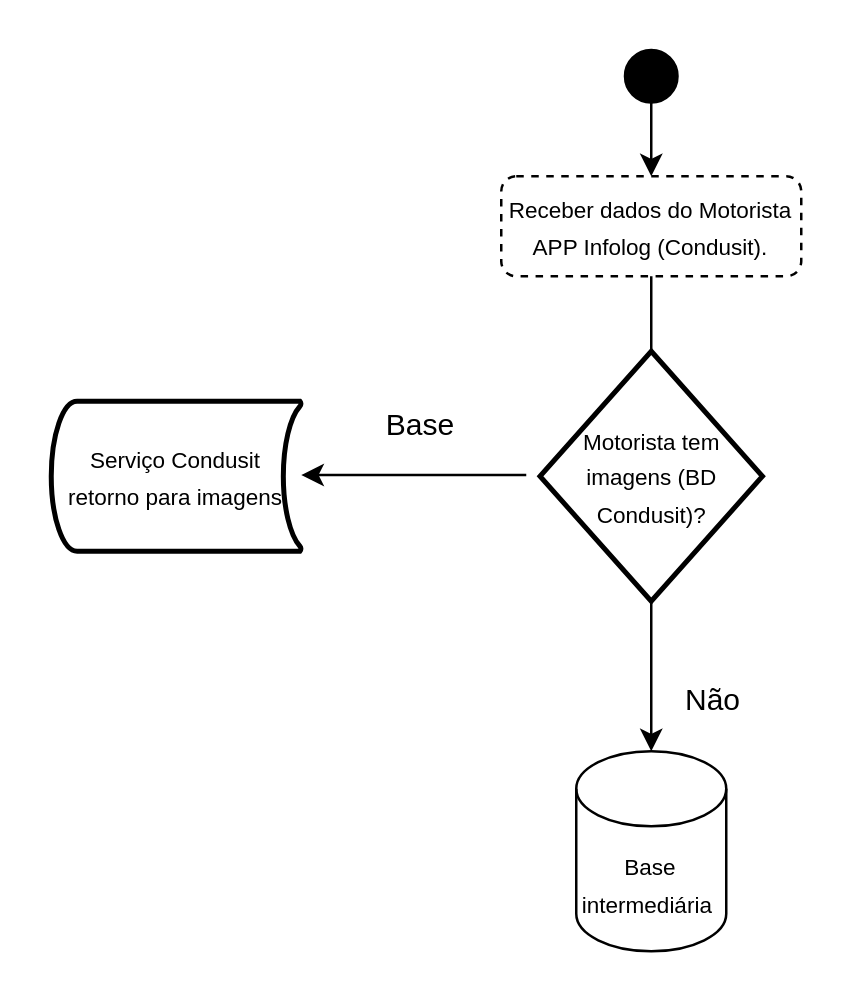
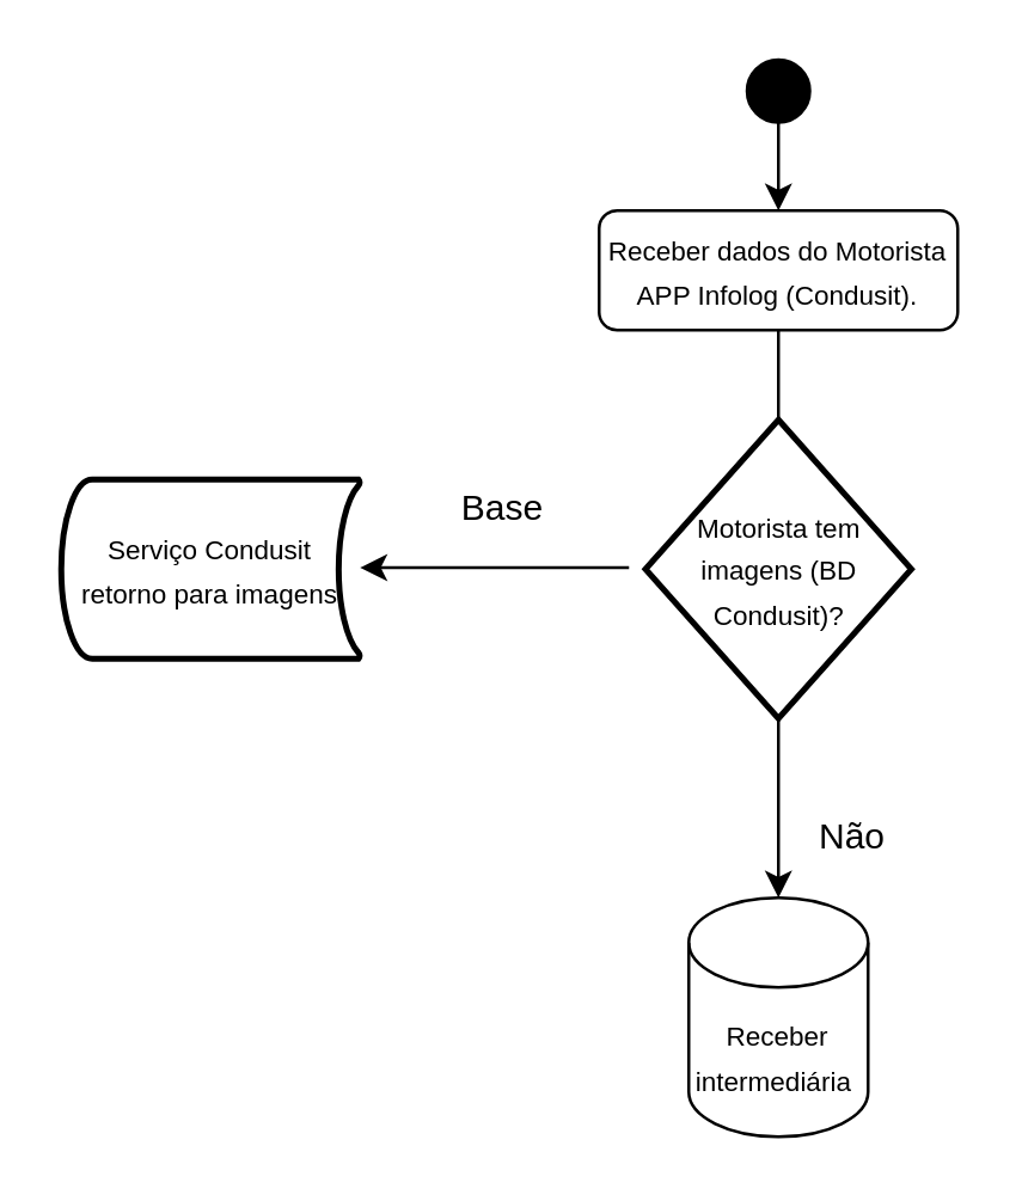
- <mxCell id="2" value="&lt;font style=&quot;font-size: 9px&quot;&gt;Receber dados do Motorista APP Infolog (Condusit).&lt;/font&gt;" style="rounded=1;whiteSpace=wrap;html=1;fontSize=12;glass=0;strokeWidth=1;shadow=0;dashed=1;" parent="1" vertex="1"><mxGeometry x="200" y="70" width="120" height="40" as="geometry" /></mxCell>
+ <mxCell id="2" value="&lt;font style=&quot;font-size: 9px&quot;&gt;Receber dados do Motorista APP Infolog (Condusit).&lt;/font&gt;" style="rounded=1;whiteSpace=wrap;html=1;fontSize=12;glass=0;strokeWidth=1;shadow=0;" parent="1" vertex="1"><mxGeometry x="200" y="70" width="120" height="40" as="geometry" /></mxCell>
- <mxCell id="11" value="&lt;font style=&quot;font-size: 9px&quot;&gt;Base intermediária&amp;nbsp;&lt;/font&gt;" style="shape=cylinder3;whiteSpace=wrap;html=1;boundedLbl=1;backgroundOutline=1;size=15;shadow=0;sketch=0;strokeColor=#000000;fillColor=#FFFFFF;gradientColor=none;" vertex="1" parent="1"><mxGeometry x="230" y="300" width="60" height="80" as="geometry" /></mxCell>
+ <mxCell id="11" value="&lt;font style=&quot;font-size: 9px&quot;&gt;Receber intermediária&amp;nbsp;&lt;/font&gt;" style="shape=cylinder3;whiteSpace=wrap;html=1;boundedLbl=1;backgroundOutline=1;size=15;shadow=0;sketch=0;strokeColor=#000000;fillColor=#FFFFFF;gradientColor=none;" vertex="1" parent="1"><mxGeometry x="230" y="300" width="60" height="80" as="geometry" /></mxCell>
